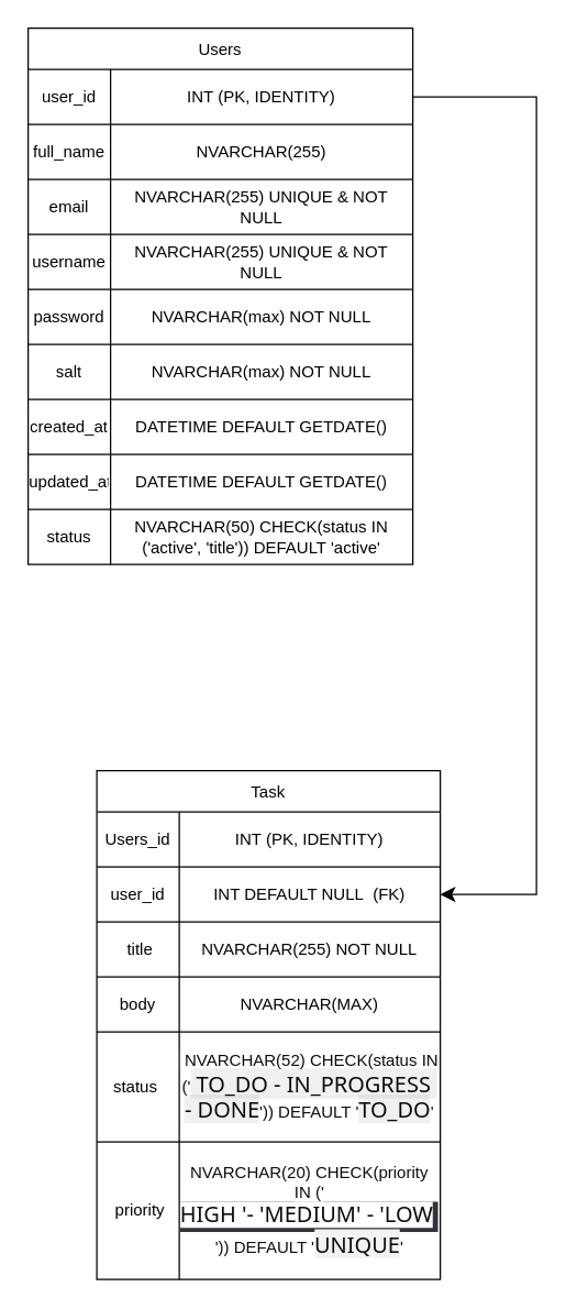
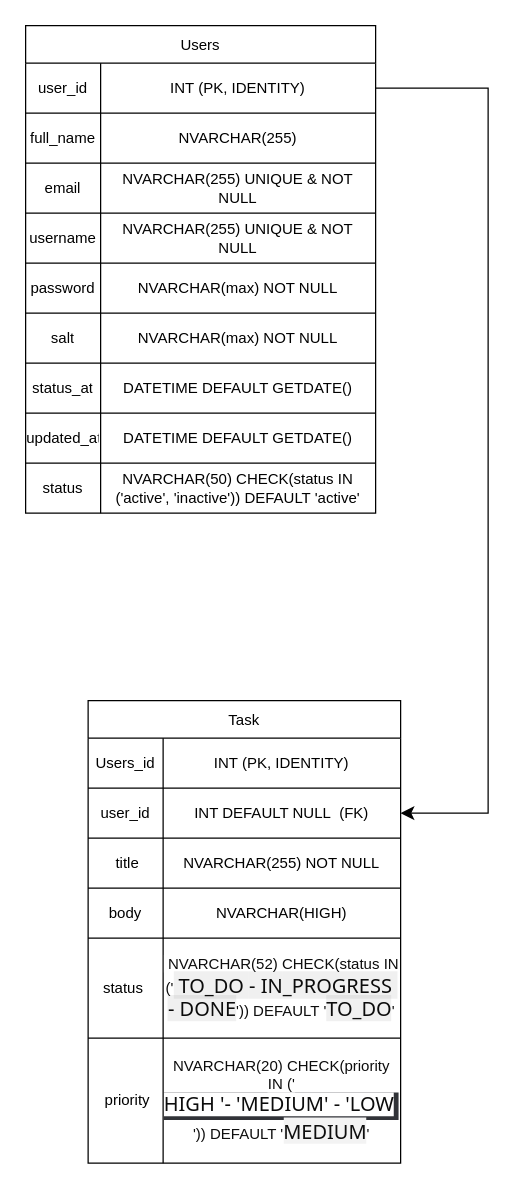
- <mxCell id="22" value="created_at" style="shape=partialRectangle;html=1;whiteSpace=wrap;connectable=0;strokeColor=inherit;overflow=hidden;fillColor=none;top=0;left=0;bottom=0;right=0;pointerEvents=1;" parent="21" vertex="1"><mxGeometry width="60" height="40" as="geometry"><mxRectangle width="60" height="40" as="alternateBounds" /></mxGeometry></mxCell>
+ <mxCell id="22" value="status_at" style="shape=partialRectangle;html=1;whiteSpace=wrap;connectable=0;strokeColor=inherit;overflow=hidden;fillColor=none;top=0;left=0;bottom=0;right=0;pointerEvents=1;" parent="21" vertex="1"><mxGeometry width="60" height="40" as="geometry"><mxRectangle width="60" height="40" as="alternateBounds" /></mxGeometry></mxCell>
- <mxCell id="29" value="NVARCHAR(50) CHECK(status IN ('active', 'title')) DEFAULT 'active'" style="shape=partialRectangle;html=1;whiteSpace=wrap;connectable=0;strokeColor=inherit;overflow=hidden;fillColor=none;top=0;left=0;bottom=0;right=0;pointerEvents=1;" parent="27" vertex="1"><mxGeometry x="60" width="220" height="40" as="geometry"><mxRectangle width="220" height="40" as="alternateBounds" /></mxGeometry></mxCell>
+ <mxCell id="29" value="NVARCHAR(50) CHECK(status IN ('active', 'inactive')) DEFAULT 'active'" style="shape=partialRectangle;html=1;whiteSpace=wrap;connectable=0;strokeColor=inherit;overflow=hidden;fillColor=none;top=0;left=0;bottom=0;right=0;pointerEvents=1;" parent="27" vertex="1"><mxGeometry x="60" width="220" height="40" as="geometry"><mxRectangle width="220" height="40" as="alternateBounds" /></mxGeometry></mxCell>
- <mxCell id="42" value="NVARCHAR(MAX)" style="shape=partialRectangle;html=1;whiteSpace=wrap;connectable=0;strokeColor=inherit;overflow=hidden;fillColor=none;top=0;left=0;bottom=0;right=0;pointerEvents=1;" parent="40" vertex="1"><mxGeometry x="60" width="190" height="40" as="geometry"><mxRectangle width="190" height="40" as="alternateBounds" /></mxGeometry></mxCell>
+ <mxCell id="42" value="NVARCHAR(HIGH)" style="shape=partialRectangle;html=1;whiteSpace=wrap;connectable=0;strokeColor=inherit;overflow=hidden;fillColor=none;top=0;left=0;bottom=0;right=0;pointerEvents=1;" parent="40" vertex="1"><mxGeometry x="60" width="190" height="40" as="geometry"><mxRectangle width="190" height="40" as="alternateBounds" /></mxGeometry></mxCell>
- <mxCell id="48" value="&lt;font style=&quot;color: rgb(12, 12, 12); background-color: light-dark(#ffffff, var(--ge-dark-color, #121212));&quot;&gt;NVARCHAR(20) CHECK(priority IN ('&lt;/font&gt;&lt;ol style=&quot;margin: 0px; padding: 0px; border: 0px; font-family: &amp;quot;gg sans&amp;quot;, &amp;quot;Noto Sans&amp;quot;, &amp;quot;Helvetica Neue&amp;quot;, Helvetica, Arial, sans-serif; font-size: 16px; vertical-align: baseline; list-style: none; min-height: 0px; overflow: hidden; text-align: start; background-color: oklab(0.321 -0.0 -0.009);&quot; tabindex=&quot;0&quot; data-list-id=&quot;chat-messages&quot; role=&quot;list&quot; aria-label=&quot;Messages in database&quot; class=&quot;scrollerInner__36d07&quot;&gt;&lt;li style=&quot;margin: 0px; padding: 0px; border: 0px; font-weight: inherit; font-style: inherit; font-family: inherit; vertical-align: baseline; outline: none; position: relative;&quot; aria-setsize=&quot;-1&quot; class=&quot;messageListItem__5126c&quot; id=&quot;chat-messages-1343956940476121108-1352357854258004060&quot;&gt;&lt;div style=&quot;margin: 0px; padding-top: var(--custom-message-spacing-vertical-container-cozy); padding-right: var(--custom-message-margin-horizontal); padding-bottom: var(--custom-message-spacing-vertical-container-cozy); padding-left: var(--custom-message-margin-left-content-cozy); border: 0px; font-weight: inherit; font-style: inherit; font-family: inherit; vertical-align: baseline; outline: 0px; position: relative; overflow-wrap: break-word; user-select: text; flex: 0 0 auto; min-height: 1.375rem; background-image: ; background-position-x: ; background-position-y: ; background-size: ; background-repeat: ; background-attachment: ; background-origin: ; background-clip: ;&quot; aria-labelledby=&quot;message-username-1352357744992059484 uid_1 message-content-1352357854258004060 uid_2 message-timestamp-1352357854258004060&quot; aria-roledescription=&quot;Message&quot; aria-setsize=&quot;-1&quot; tabindex=&quot;-1&quot; data-list-item-id=&quot;chat-messages___chat-messages-1343956940476121108-1352357854258004060&quot; role=&quot;article&quot; class=&quot;message__5126c cozyMessage__5126c wrapper_c19a55 cozy_c19a55 zalgo_c19a55&quot;&gt;&lt;div style=&quot;margin: 0px; padding: 0px; border: 0px; font-weight: inherit; font-style: inherit; font-family: inherit; vertical-align: baseline; outline: 0px; position: static;&quot; class=&quot;contents_c19a55&quot;&gt;&lt;div style=&quot;margin-top: 0px; margin-right: 0px; margin-bottom: 0px; margin-left: calc(var(--custom-message-margin-left-content-cozy)*-1); padding-top: 0px; padding-right: 0px; padding-bottom: 0px; padding-left: var(--custom-message-margin-left-content-cozy); border: 0px; font-weight: inherit; font-style: inherit; font-family: inherit; font-size: 1rem; vertical-align: baseline; outline: 0px; line-height: var(--chat-markup-line-height); white-space-collapse: break-spaces; overflow-wrap: break-word; user-select: text; position: relative; overflow: hidden;&quot; class=&quot;markup__75297 messageContent_c19a55&quot; id=&quot;message-content-1352357854258004060&quot;&gt;&lt;font style=&quot;color: rgb(12, 12, 12); background-color: light-dark(#ffffff, var(--ge-dark-color, #121212));&quot;&gt;&lt;span style=&quot;margin: 0px; padding: 0px; border: 0px; font-weight: inherit; font-style: inherit; font-family: inherit; vertical-align: baseline; outline: 0px;&quot;&gt;HIGH '&lt;/span&gt;&lt;span style=&quot;margin: 0px; padding: 0px; border: 0px; font-weight: inherit; font-style: inherit; font-family: inherit; vertical-align: baseline; outline: 0px;&quot;&gt;- 'MEDIUM' &lt;/span&gt;&lt;span style=&quot;margin: 0px; padding: 0px; border: 0px; font-weight: inherit; font-style: inherit; font-family: inherit; vertical-align: baseline; outline: 0px;&quot;&gt;- 'LOW&lt;/span&gt;&lt;/font&gt;&lt;/div&gt;&lt;/div&gt;&lt;/div&gt;&lt;/li&gt;&lt;/ol&gt;&lt;font style=&quot;background-color: light-dark(#ffffff, var(--ge-dark-color, #121212)); color: rgb(14, 14, 14);&quot;&gt;&lt;font&gt;')) DEFAULT '&lt;/font&gt;&lt;span style=&quot;font-family: &amp;quot;gg sans&amp;quot;, &amp;quot;Noto Sans&amp;quot;, &amp;quot;Helvetica Neue&amp;quot;, Helvetica, Arial, sans-serif; font-size: 16px; text-align: left; white-space-collapse: break-spaces; background-color: rgb(243, 243, 243);&quot;&gt;&lt;font&gt;UNIQUE&lt;/font&gt;&lt;/span&gt;&lt;font&gt;'&lt;/font&gt;&lt;/font&gt;" style="shape=partialRectangle;html=1;whiteSpace=wrap;connectable=0;strokeColor=inherit;overflow=hidden;fillColor=none;top=0;left=0;bottom=0;right=0;pointerEvents=1;" parent="46" vertex="1"><mxGeometry x="60" width="190" height="100" as="geometry"><mxRectangle width="190" height="100" as="alternateBounds" /></mxGeometry></mxCell>
+ <mxCell id="48" value="&lt;font style=&quot;color: rgb(12, 12, 12); background-color: light-dark(#ffffff, var(--ge-dark-color, #121212));&quot;&gt;NVARCHAR(20) CHECK(priority IN ('&lt;/font&gt;&lt;ol style=&quot;margin: 0px; padding: 0px; border: 0px; font-family: &amp;quot;gg sans&amp;quot;, &amp;quot;Noto Sans&amp;quot;, &amp;quot;Helvetica Neue&amp;quot;, Helvetica, Arial, sans-serif; font-size: 16px; vertical-align: baseline; list-style: none; min-height: 0px; overflow: hidden; text-align: start; background-color: oklab(0.321 -0.0 -0.009);&quot; tabindex=&quot;0&quot; data-list-id=&quot;chat-messages&quot; role=&quot;list&quot; aria-label=&quot;Messages in database&quot; class=&quot;scrollerInner__36d07&quot;&gt;&lt;li style=&quot;margin: 0px; padding: 0px; border: 0px; font-weight: inherit; font-style: inherit; font-family: inherit; vertical-align: baseline; outline: none; position: relative;&quot; aria-setsize=&quot;-1&quot; class=&quot;messageListItem__5126c&quot; id=&quot;chat-messages-1343956940476121108-1352357854258004060&quot;&gt;&lt;div style=&quot;margin: 0px; padding-top: var(--custom-message-spacing-vertical-container-cozy); padding-right: var(--custom-message-margin-horizontal); padding-bottom: var(--custom-message-spacing-vertical-container-cozy); padding-left: var(--custom-message-margin-left-content-cozy); border: 0px; font-weight: inherit; font-style: inherit; font-family: inherit; vertical-align: baseline; outline: 0px; position: relative; overflow-wrap: break-word; user-select: text; flex: 0 0 auto; min-height: 1.375rem; background-image: ; background-position-x: ; background-position-y: ; background-size: ; background-repeat: ; background-attachment: ; background-origin: ; background-clip: ;&quot; aria-labelledby=&quot;message-username-1352357744992059484 uid_1 message-content-1352357854258004060 uid_2 message-timestamp-1352357854258004060&quot; aria-roledescription=&quot;Message&quot; aria-setsize=&quot;-1&quot; tabindex=&quot;-1&quot; data-list-item-id=&quot;chat-messages___chat-messages-1343956940476121108-1352357854258004060&quot; role=&quot;article&quot; class=&quot;message__5126c cozyMessage__5126c wrapper_c19a55 cozy_c19a55 zalgo_c19a55&quot;&gt;&lt;div style=&quot;margin: 0px; padding: 0px; border: 0px; font-weight: inherit; font-style: inherit; font-family: inherit; vertical-align: baseline; outline: 0px; position: static;&quot; class=&quot;contents_c19a55&quot;&gt;&lt;div style=&quot;margin-top: 0px; margin-right: 0px; margin-bottom: 0px; margin-left: calc(var(--custom-message-margin-left-content-cozy)*-1); padding-top: 0px; padding-right: 0px; padding-bottom: 0px; padding-left: var(--custom-message-margin-left-content-cozy); border: 0px; font-weight: inherit; font-style: inherit; font-family: inherit; font-size: 1rem; vertical-align: baseline; outline: 0px; line-height: var(--chat-markup-line-height); white-space-collapse: break-spaces; overflow-wrap: break-word; user-select: text; position: relative; overflow: hidden;&quot; class=&quot;markup__75297 messageContent_c19a55&quot; id=&quot;message-content-1352357854258004060&quot;&gt;&lt;font style=&quot;color: rgb(12, 12, 12); background-color: light-dark(#ffffff, var(--ge-dark-color, #121212));&quot;&gt;&lt;span style=&quot;margin: 0px; padding: 0px; border: 0px; font-weight: inherit; font-style: inherit; font-family: inherit; vertical-align: baseline; outline: 0px;&quot;&gt;HIGH '&lt;/span&gt;&lt;span style=&quot;margin: 0px; padding: 0px; border: 0px; font-weight: inherit; font-style: inherit; font-family: inherit; vertical-align: baseline; outline: 0px;&quot;&gt;- 'MEDIUM' &lt;/span&gt;&lt;span style=&quot;margin: 0px; padding: 0px; border: 0px; font-weight: inherit; font-style: inherit; font-family: inherit; vertical-align: baseline; outline: 0px;&quot;&gt;- 'LOW&lt;/span&gt;&lt;/font&gt;&lt;/div&gt;&lt;/div&gt;&lt;/div&gt;&lt;/li&gt;&lt;/ol&gt;&lt;font style=&quot;background-color: light-dark(#ffffff, var(--ge-dark-color, #121212)); color: rgb(14, 14, 14);&quot;&gt;&lt;font&gt;')) DEFAULT '&lt;/font&gt;&lt;span style=&quot;font-family: &amp;quot;gg sans&amp;quot;, &amp;quot;Noto Sans&amp;quot;, &amp;quot;Helvetica Neue&amp;quot;, Helvetica, Arial, sans-serif; font-size: 16px; text-align: left; white-space-collapse: break-spaces; background-color: rgb(243, 243, 243);&quot;&gt;&lt;font&gt;MEDIUM&lt;/font&gt;&lt;/span&gt;&lt;font&gt;'&lt;/font&gt;&lt;/font&gt;" style="shape=partialRectangle;html=1;whiteSpace=wrap;connectable=0;strokeColor=inherit;overflow=hidden;fillColor=none;top=0;left=0;bottom=0;right=0;pointerEvents=1;" parent="46" vertex="1"><mxGeometry x="60" width="190" height="100" as="geometry"><mxRectangle width="190" height="100" as="alternateBounds" /></mxGeometry></mxCell>
